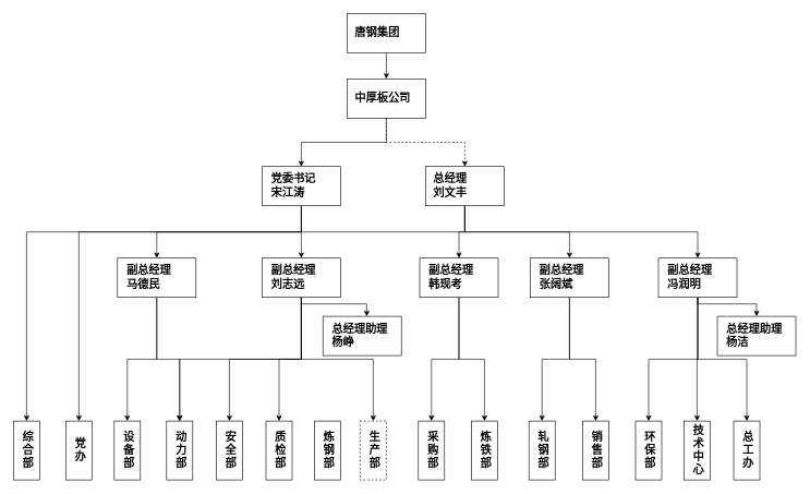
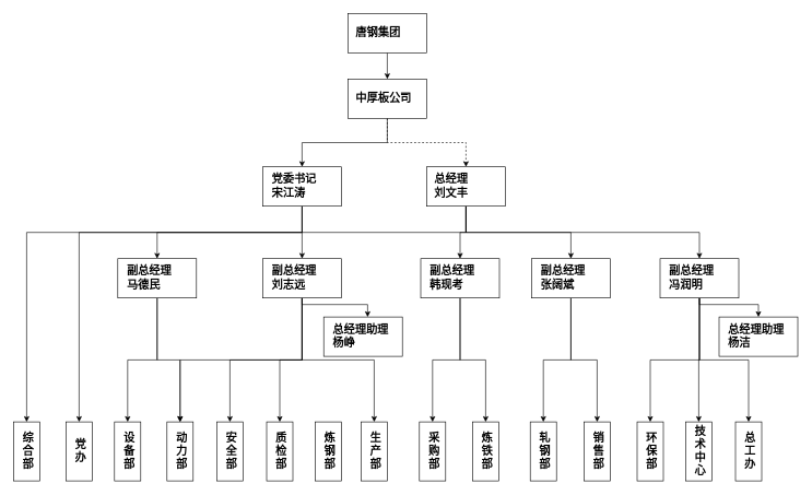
- <mxCell id="40" value="生产部" style="whiteSpace=wrap;html=1;fontSize=17;align=left;fontStyle=1;spacing=2;spacingLeft=12;rounded=0;glass=0;dashed=1;" parent="1" vertex="1"><mxGeometry x="550" y="643" width="40" height="90" as="geometry" /></mxCell>
+ <mxCell id="40" value="生产部" style="whiteSpace=wrap;html=1;fontSize=17;align=left;fontStyle=1;spacing=2;spacingLeft=12;rounded=0;glass=0;" parent="1" vertex="1"><mxGeometry x="550" y="643" width="40" height="90" as="geometry" /></mxCell>
